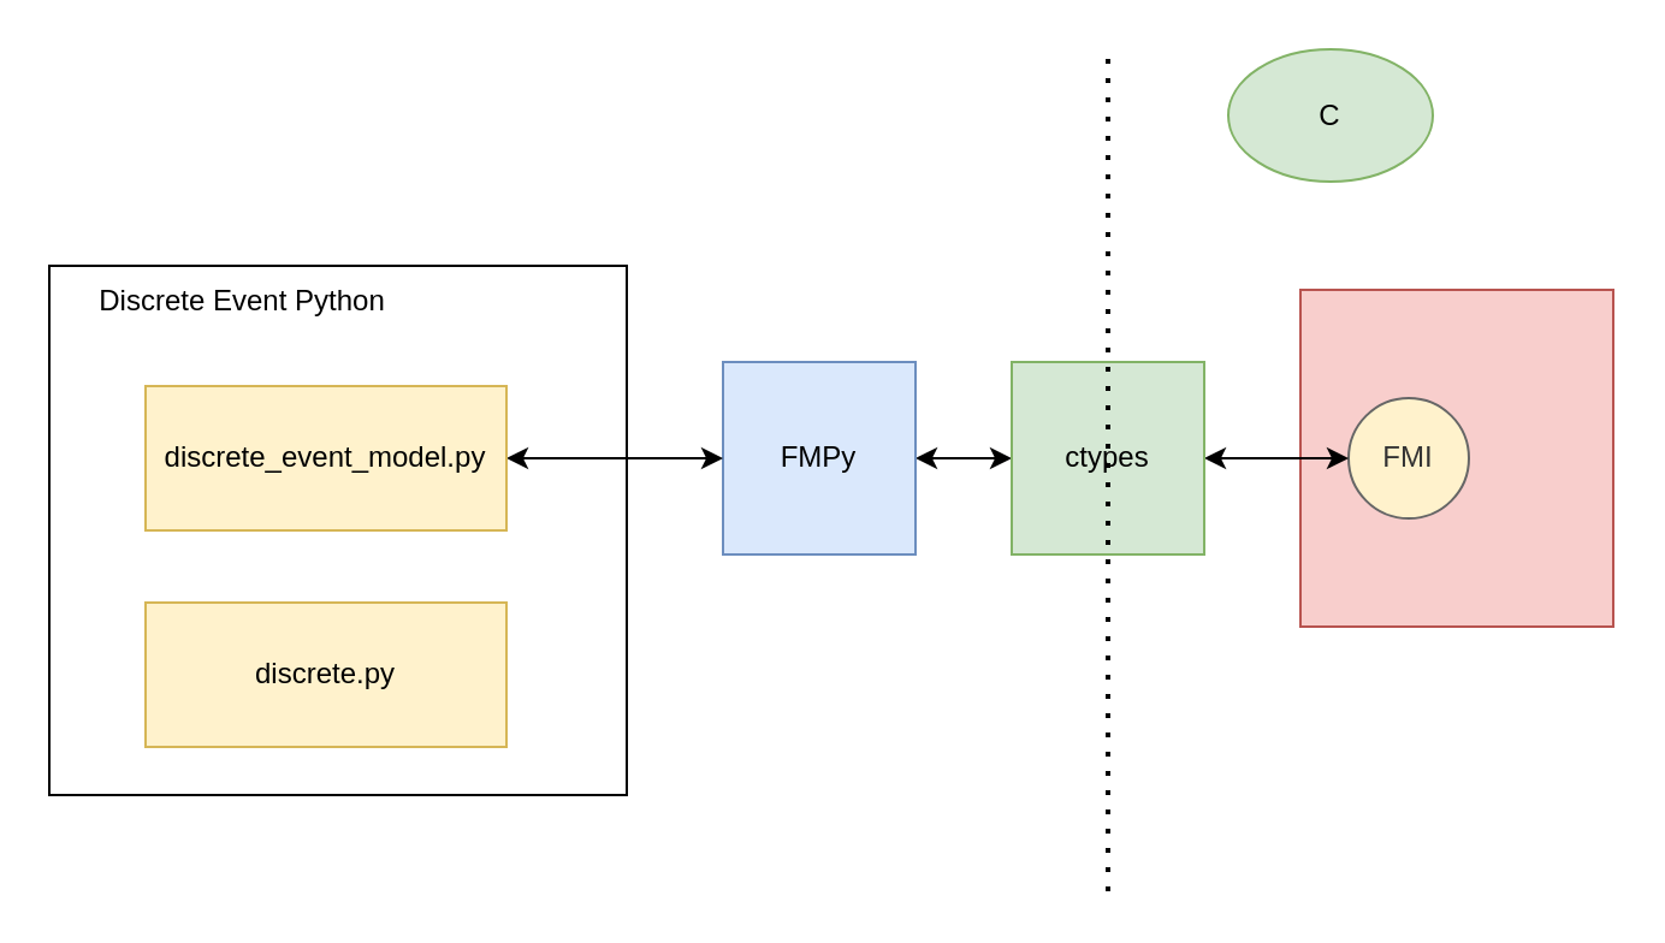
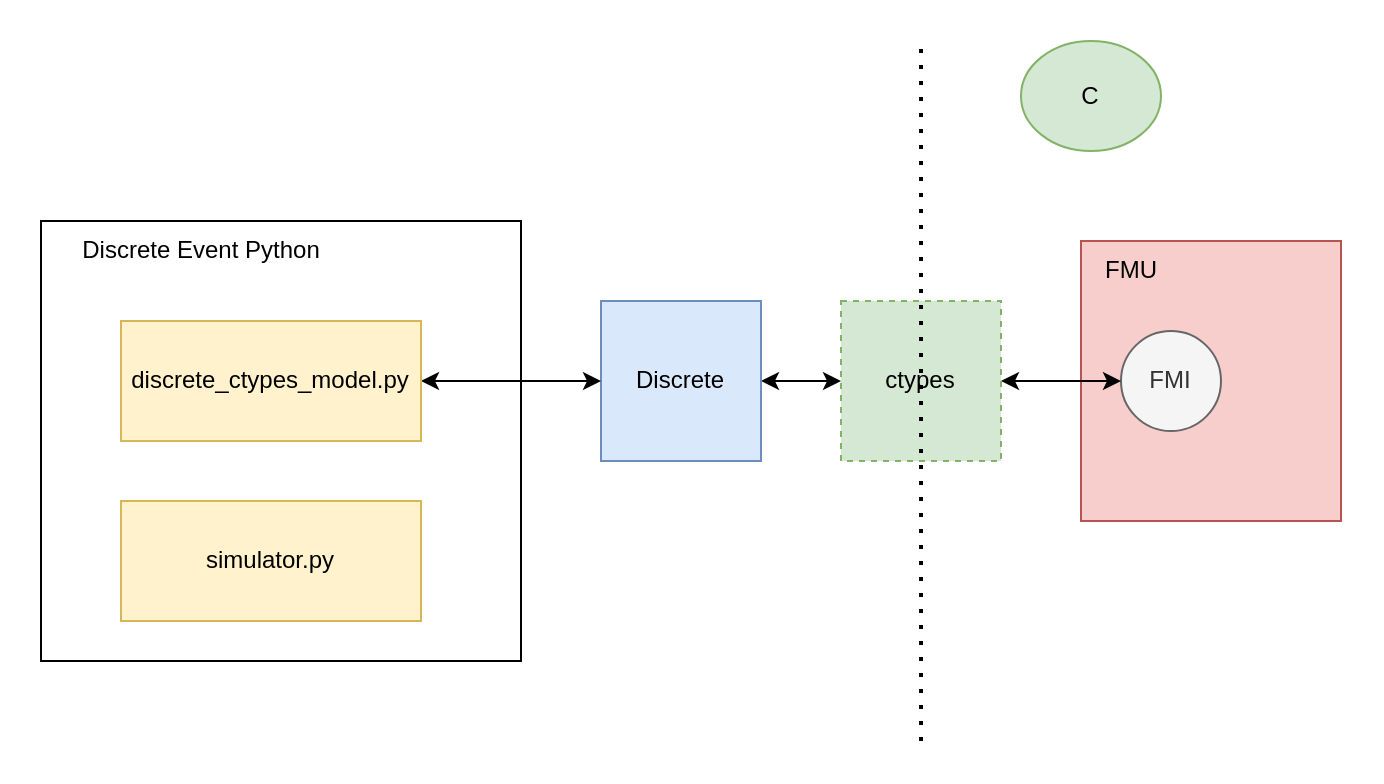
- <mxCell id="13" value="C" style="ellipse;whiteSpace=wrap;html=1;fillColor=#d5e8d4;strokeColor=#82b366;" vertex="1" parent="1"><mxGeometry x="510" y="20" width="85" height="55" as="geometry" /></mxCell>
+ <mxCell id="13" value="C" style="ellipse;whiteSpace=wrap;html=1;fillColor=#d5e8d4;strokeColor=#82b366;" vertex="1" parent="1"><mxGeometry x="510" y="20" width="70" height="55" as="geometry" /></mxCell>
+ <mxCell id="14" value="FMU" style="text;html=1;align=center;verticalAlign=middle;resizable=0;points=[];autosize=1;strokeColor=none;fillColor=none;" vertex="1" parent="1"><mxGeometry x="540" y="120" width="50" height="30" as="geometry" /></mxCell>
- <mxCell id="8" value="discrete_event_model.py" style="rounded=0;whiteSpace=wrap;html=1;fillColor=#fff2cc;strokeColor=#d6b656;" parent="1" vertex="1"><mxGeometry x="60" y="160" width="150" height="60" as="geometry" /></mxCell>
+ <mxCell id="8" value="discrete_ctypes_model.py" style="rounded=0;whiteSpace=wrap;html=1;fillColor=#fff2cc;strokeColor=#d6b656;" parent="1" vertex="1"><mxGeometry x="60" y="160" width="150" height="60" as="geometry" /></mxCell>
- <mxCell id="6" value="FMPy" style="whiteSpace=wrap;html=1;aspect=fixed;fillColor=#dae8fc;strokeColor=#6c8ebf;" parent="1" vertex="1"><mxGeometry x="300" y="150" width="80" height="80" as="geometry" /></mxCell>
+ <mxCell id="6" value="Discrete" style="whiteSpace=wrap;html=1;aspect=fixed;fillColor=#dae8fc;strokeColor=#6c8ebf;" parent="1" vertex="1"><mxGeometry x="300" y="150" width="80" height="80" as="geometry" /></mxCell>
- <mxCell id="11" value="ctypes" style="whiteSpace=wrap;html=1;aspect=fixed;fillColor=#d5e8d4;strokeColor=#82b366;" parent="1" vertex="1"><mxGeometry x="420" y="150" width="80" height="80" as="geometry" /></mxCell>
+ <mxCell id="11" value="ctypes" style="whiteSpace=wrap;html=1;aspect=fixed;fillColor=#d5e8d4;strokeColor=#82b366;dashed=1;" parent="1" vertex="1"><mxGeometry x="420" y="150" width="80" height="80" as="geometry" /></mxCell>
- <mxCell id="4" value="FMI" style="ellipse;whiteSpace=wrap;html=1;aspect=fixed;fillColor=#fff2cc;fontColor=#333333;strokeColor=#666666;" parent="1" vertex="1"><mxGeometry x="560" y="165" width="50" height="50" as="geometry" /></mxCell>
+ <mxCell id="4" value="FMI" style="ellipse;whiteSpace=wrap;html=1;aspect=fixed;fillColor=#f5f5f5;fontColor=#333333;strokeColor=#666666;" parent="1" vertex="1"><mxGeometry x="560" y="165" width="50" height="50" as="geometry" /></mxCell>
- <mxCell id="9" value="discrete.py" style="rounded=0;whiteSpace=wrap;html=1;fillColor=#fff2cc;strokeColor=#d6b656;" parent="1" vertex="1"><mxGeometry x="60" y="250" width="150" height="60" as="geometry" /></mxCell>
+ <mxCell id="9" value="simulator.py" style="rounded=0;whiteSpace=wrap;html=1;fillColor=#fff2cc;strokeColor=#d6b656;" parent="1" vertex="1"><mxGeometry x="60" y="250" width="150" height="60" as="geometry" /></mxCell>
